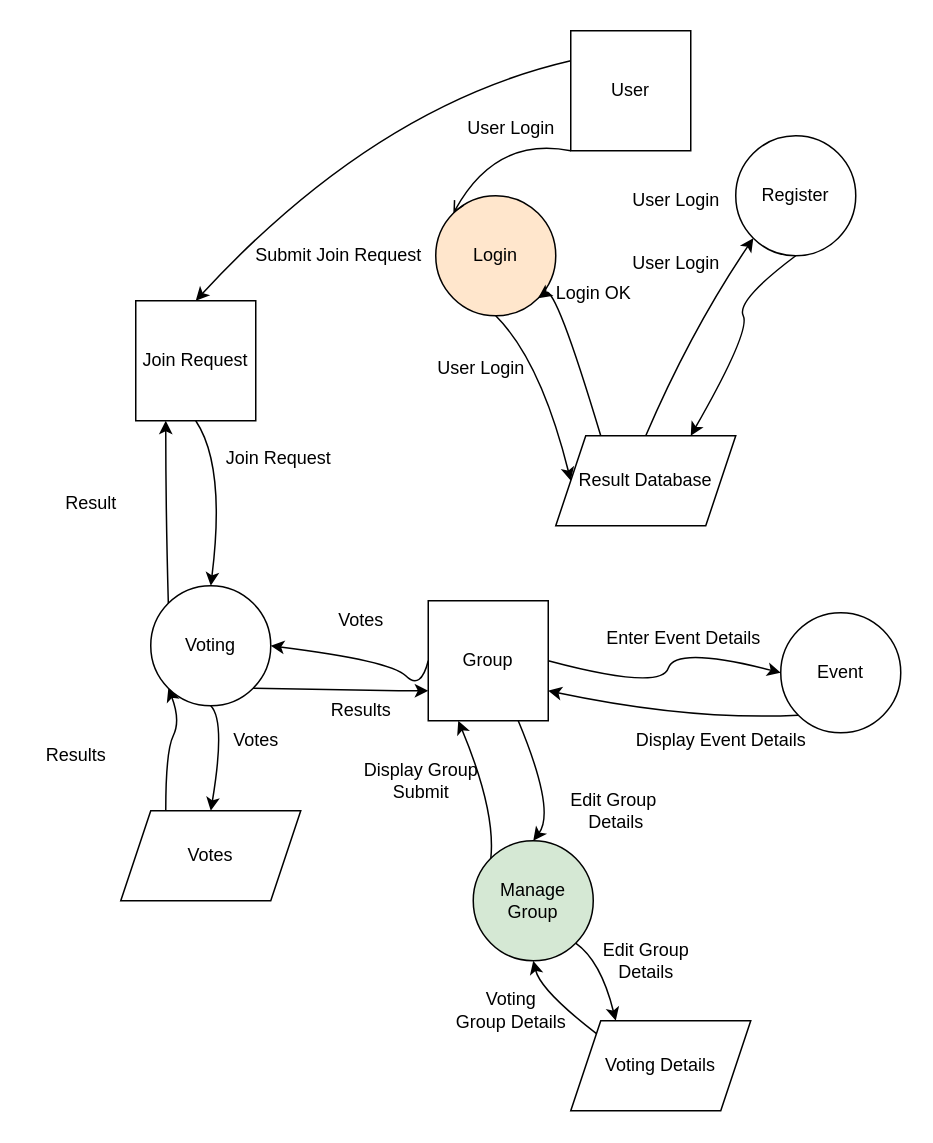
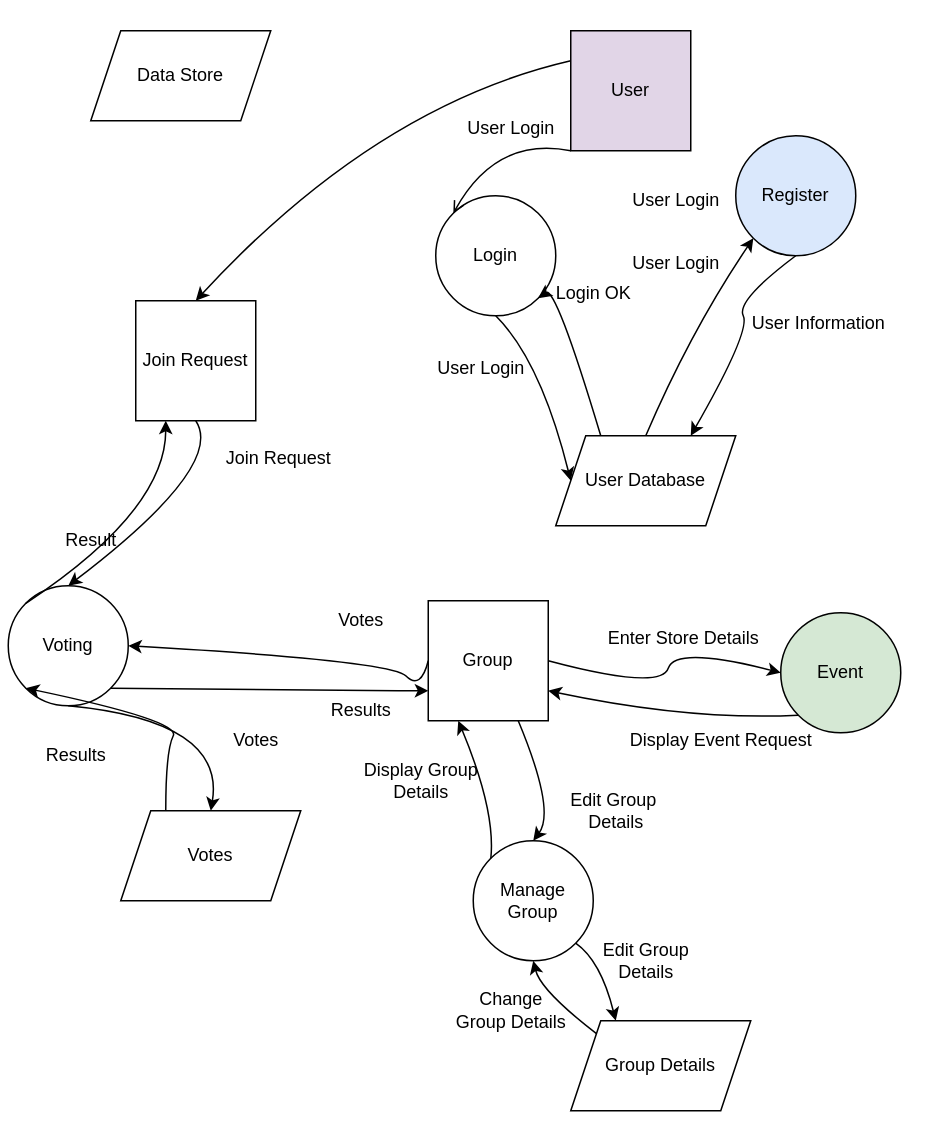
+ <mxCell id="16" value="Data Store" style="shape=parallelogram;perimeter=parallelogramPerimeter;whiteSpace=wrap;html=1;fixedSize=1;" vertex="1" parent="1"><mxGeometry x="60" y="20" width="120" height="60" as="geometry" /></mxCell>
- <mxCell id="17" value="User" style="whiteSpace=wrap;html=1;aspect=fixed;" vertex="1" parent="1"><mxGeometry x="380" y="20" width="80" height="80" as="geometry" /></mxCell>
+ <mxCell id="17" value="User" style="whiteSpace=wrap;html=1;aspect=fixed;fillColor=#e1d5e7;" vertex="1" parent="1"><mxGeometry x="380" y="20" width="80" height="80" as="geometry" /></mxCell>
- <mxCell id="4" value="Register" style="ellipse;whiteSpace=wrap;html=1;aspect=fixed;" vertex="1" parent="1"><mxGeometry x="490" y="90" width="80" height="80" as="geometry" /></mxCell>
+ <mxCell id="4" value="Register" style="ellipse;whiteSpace=wrap;html=1;aspect=fixed;fillColor=#dae8fc;" vertex="1" parent="1"><mxGeometry x="490" y="90" width="80" height="80" as="geometry" /></mxCell>
- <mxCell id="38" value="Submit Join Request" style="text;html=1;align=center;verticalAlign=middle;resizable=0;points=[];autosize=1;strokeColor=none;fillColor=none;" vertex="1" parent="1"><mxGeometry x="160" y="155" width="130" height="30" as="geometry" /></mxCell>
- <mxCell id="3" value="Login" style="ellipse;whiteSpace=wrap;html=1;aspect=fixed;fillColor=#ffe6cc;" vertex="1" parent="1"><mxGeometry x="290" y="130" width="80" height="80" as="geometry" /></mxCell>
+ <mxCell id="3" value="Login" style="ellipse;whiteSpace=wrap;html=1;aspect=fixed;" vertex="1" parent="1"><mxGeometry x="290" y="130" width="80" height="80" as="geometry" /></mxCell>
+ <mxCell id="15" value="User Information" style="text;html=1;align=center;verticalAlign=middle;resizable=0;points=[];autosize=1;strokeColor=none;fillColor=none;" vertex="1" parent="1"><mxGeometry x="490" y="200" width="110" height="30" as="geometry" /></mxCell>
- <mxCell id="7" value="Result Database" style="shape=parallelogram;perimeter=parallelogramPerimeter;whiteSpace=wrap;html=1;fixedSize=1;" vertex="1" parent="1"><mxGeometry x="370" y="290" width="120" height="60" as="geometry" /></mxCell>
+ <mxCell id="7" value="User Database" style="shape=parallelogram;perimeter=parallelogramPerimeter;whiteSpace=wrap;html=1;fixedSize=1;" vertex="1" parent="1"><mxGeometry x="370" y="290" width="120" height="60" as="geometry" /></mxCell>
- <mxCell id="27" value="Result" style="text;html=1;align=center;verticalAlign=middle;resizable=0;points=[];autosize=1;strokeColor=none;fillColor=none;" vertex="1" parent="1"><mxGeometry x="30" y="320" width="60" height="30" as="geometry" /></mxCell>
+ <mxCell id="27" value="Result" style="text;html=1;align=center;verticalAlign=middle;resizable=0;points=[];autosize=1;strokeColor=none;fillColor=none;" vertex="1" parent="1"><mxGeometry x="30" y="345" width="60" height="30" as="geometry" /></mxCell>
- <mxCell id="46" value="Enter Event Details" style="text;html=1;align=center;verticalAlign=middle;resizable=0;points=[];autosize=1;strokeColor=none;fillColor=none;" vertex="1" parent="1"><mxGeometry x="390" y="410" width="130" height="30" as="geometry" /></mxCell>
+ <mxCell id="46" value="Enter Store Details" style="text;html=1;align=center;verticalAlign=middle;resizable=0;points=[];autosize=1;strokeColor=none;fillColor=none;" vertex="1" parent="1"><mxGeometry x="390" y="410" width="130" height="30" as="geometry" /></mxCell>
- <mxCell id="5" value="Voting" style="ellipse;whiteSpace=wrap;html=1;aspect=fixed;" vertex="1" parent="1"><mxGeometry x="100" y="390" width="80" height="80" as="geometry" /></mxCell>
+ <mxCell id="5" value="Voting" style="ellipse;whiteSpace=wrap;html=1;aspect=fixed;" vertex="1" parent="1"><mxGeometry x="5" y="390" width="80" height="80" as="geometry" /></mxCell>
- <mxCell id="2" value="Event" style="ellipse;whiteSpace=wrap;html=1;aspect=fixed;" vertex="1" parent="1"><mxGeometry x="520" y="408" width="80" height="80" as="geometry" /></mxCell>
+ <mxCell id="2" value="Event" style="ellipse;whiteSpace=wrap;html=1;aspect=fixed;fillColor=#d5e8d4;" vertex="1" parent="1"><mxGeometry x="520" y="408" width="80" height="80" as="geometry" /></mxCell>
- <mxCell id="48" value="Display Event Details" style="text;html=1;align=center;verticalAlign=middle;resizable=0;points=[];autosize=1;strokeColor=none;fillColor=none;" vertex="1" parent="1"><mxGeometry x="410" y="478" width="140" height="30" as="geometry" /></mxCell>
+ <mxCell id="48" value="Display Event Request" style="text;html=1;align=center;verticalAlign=middle;resizable=0;points=[];autosize=1;strokeColor=none;fillColor=none;" vertex="1" parent="1"><mxGeometry x="410" y="478" width="140" height="30" as="geometry" /></mxCell>
- <mxCell id="50" value="Display Group&lt;div&gt;Submit&lt;/div&gt;" style="text;html=1;align=center;verticalAlign=middle;resizable=0;points=[];autosize=1;strokeColor=none;fillColor=none;" vertex="1" parent="1"><mxGeometry x="230" y="500" width="100" height="40" as="geometry" /></mxCell>
+ <mxCell id="50" value="Display Group&lt;div&gt;Details&lt;/div&gt;" style="text;html=1;align=center;verticalAlign=middle;resizable=0;points=[];autosize=1;strokeColor=none;fillColor=none;" vertex="1" parent="1"><mxGeometry x="230" y="500" width="100" height="40" as="geometry" /></mxCell>
- <mxCell id="9" value="Manage Group" style="ellipse;whiteSpace=wrap;html=1;aspect=fixed;fillColor=#d5e8d4;" vertex="1" parent="1"><mxGeometry x="315" y="560" width="80" height="80" as="geometry" /></mxCell>
+ <mxCell id="9" value="Manage Group" style="ellipse;whiteSpace=wrap;html=1;aspect=fixed;" vertex="1" parent="1"><mxGeometry x="315" y="560" width="80" height="80" as="geometry" /></mxCell>
- <mxCell id="44" value="Voting&lt;div&gt;Group Details&lt;/div&gt;" style="text;html=1;align=center;verticalAlign=middle;resizable=0;points=[];autosize=1;strokeColor=none;fillColor=none;" vertex="1" parent="1"><mxGeometry x="290" y="653" width="100" height="40" as="geometry" /></mxCell>
+ <mxCell id="44" value="Change&lt;div&gt;Group Details&lt;/div&gt;" style="text;html=1;align=center;verticalAlign=middle;resizable=0;points=[];autosize=1;strokeColor=none;fillColor=none;" vertex="1" parent="1"><mxGeometry x="290" y="653" width="100" height="40" as="geometry" /></mxCell>
- <mxCell id="8" value="Voting Details" style="shape=parallelogram;perimeter=parallelogramPerimeter;whiteSpace=wrap;html=1;fixedSize=1;" vertex="1" parent="1"><mxGeometry x="380" y="680" width="120" height="60" as="geometry" /></mxCell>
+ <mxCell id="8" value="Group Details" style="shape=parallelogram;perimeter=parallelogramPerimeter;whiteSpace=wrap;html=1;fixedSize=1;" vertex="1" parent="1"><mxGeometry x="380" y="680" width="120" height="60" as="geometry" /></mxCell>
